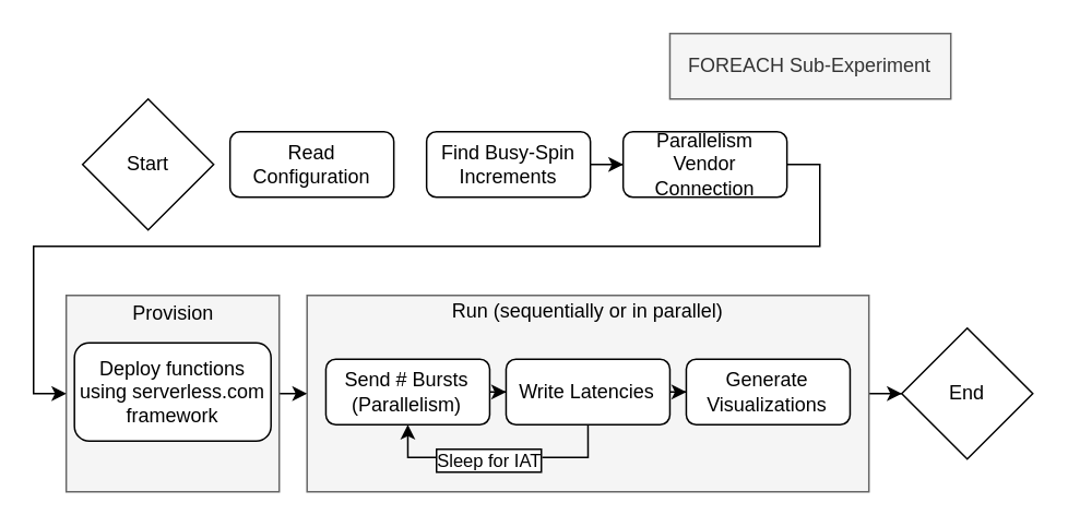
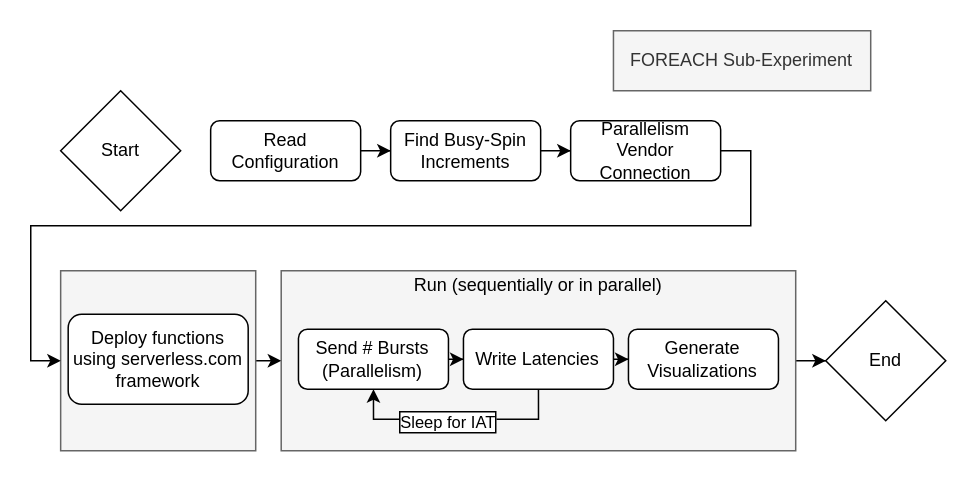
- <mxCell id="6" value="Start" style="rhombus;whiteSpace=wrap;html=1;shadow=0;fontFamily=Helvetica;fontSize=12;fontColor=#000000;align=center;strokeColor=#000000;strokeWidth=1;fillColor=#ffffff;" parent="1" vertex="1"><mxGeometry x="49.94" y="60" width="80" height="80" as="geometry" /></mxCell>
+ <mxCell id="6" value="Start" style="rhombus;whiteSpace=wrap;html=1;shadow=0;fontFamily=Helvetica;fontSize=12;fontColor=#000000;align=center;strokeColor=#000000;strokeWidth=1;fillColor=#ffffff;" parent="1" vertex="1"><mxGeometry x="39.94" y="60" width="80" height="80" as="geometry" /></mxCell>
+ <mxCell id="7" value="" style="edgeStyle=orthogonalEdgeStyle;rounded=0;orthogonalLoop=1;jettySize=auto;html=1;strokeWidth=1;" parent="1" source="8" target="18" edge="1"><mxGeometry relative="1" as="geometry" /></mxCell>
- <mxCell id="22" value="Provision" style="text;html=1;align=center;verticalAlign=middle;resizable=0;points=[];autosize=1;fontColor=#000000;" parent="1" vertex="1"><mxGeometry x="74.95" y="181" width="60" height="20" as="geometry" /></mxCell>
